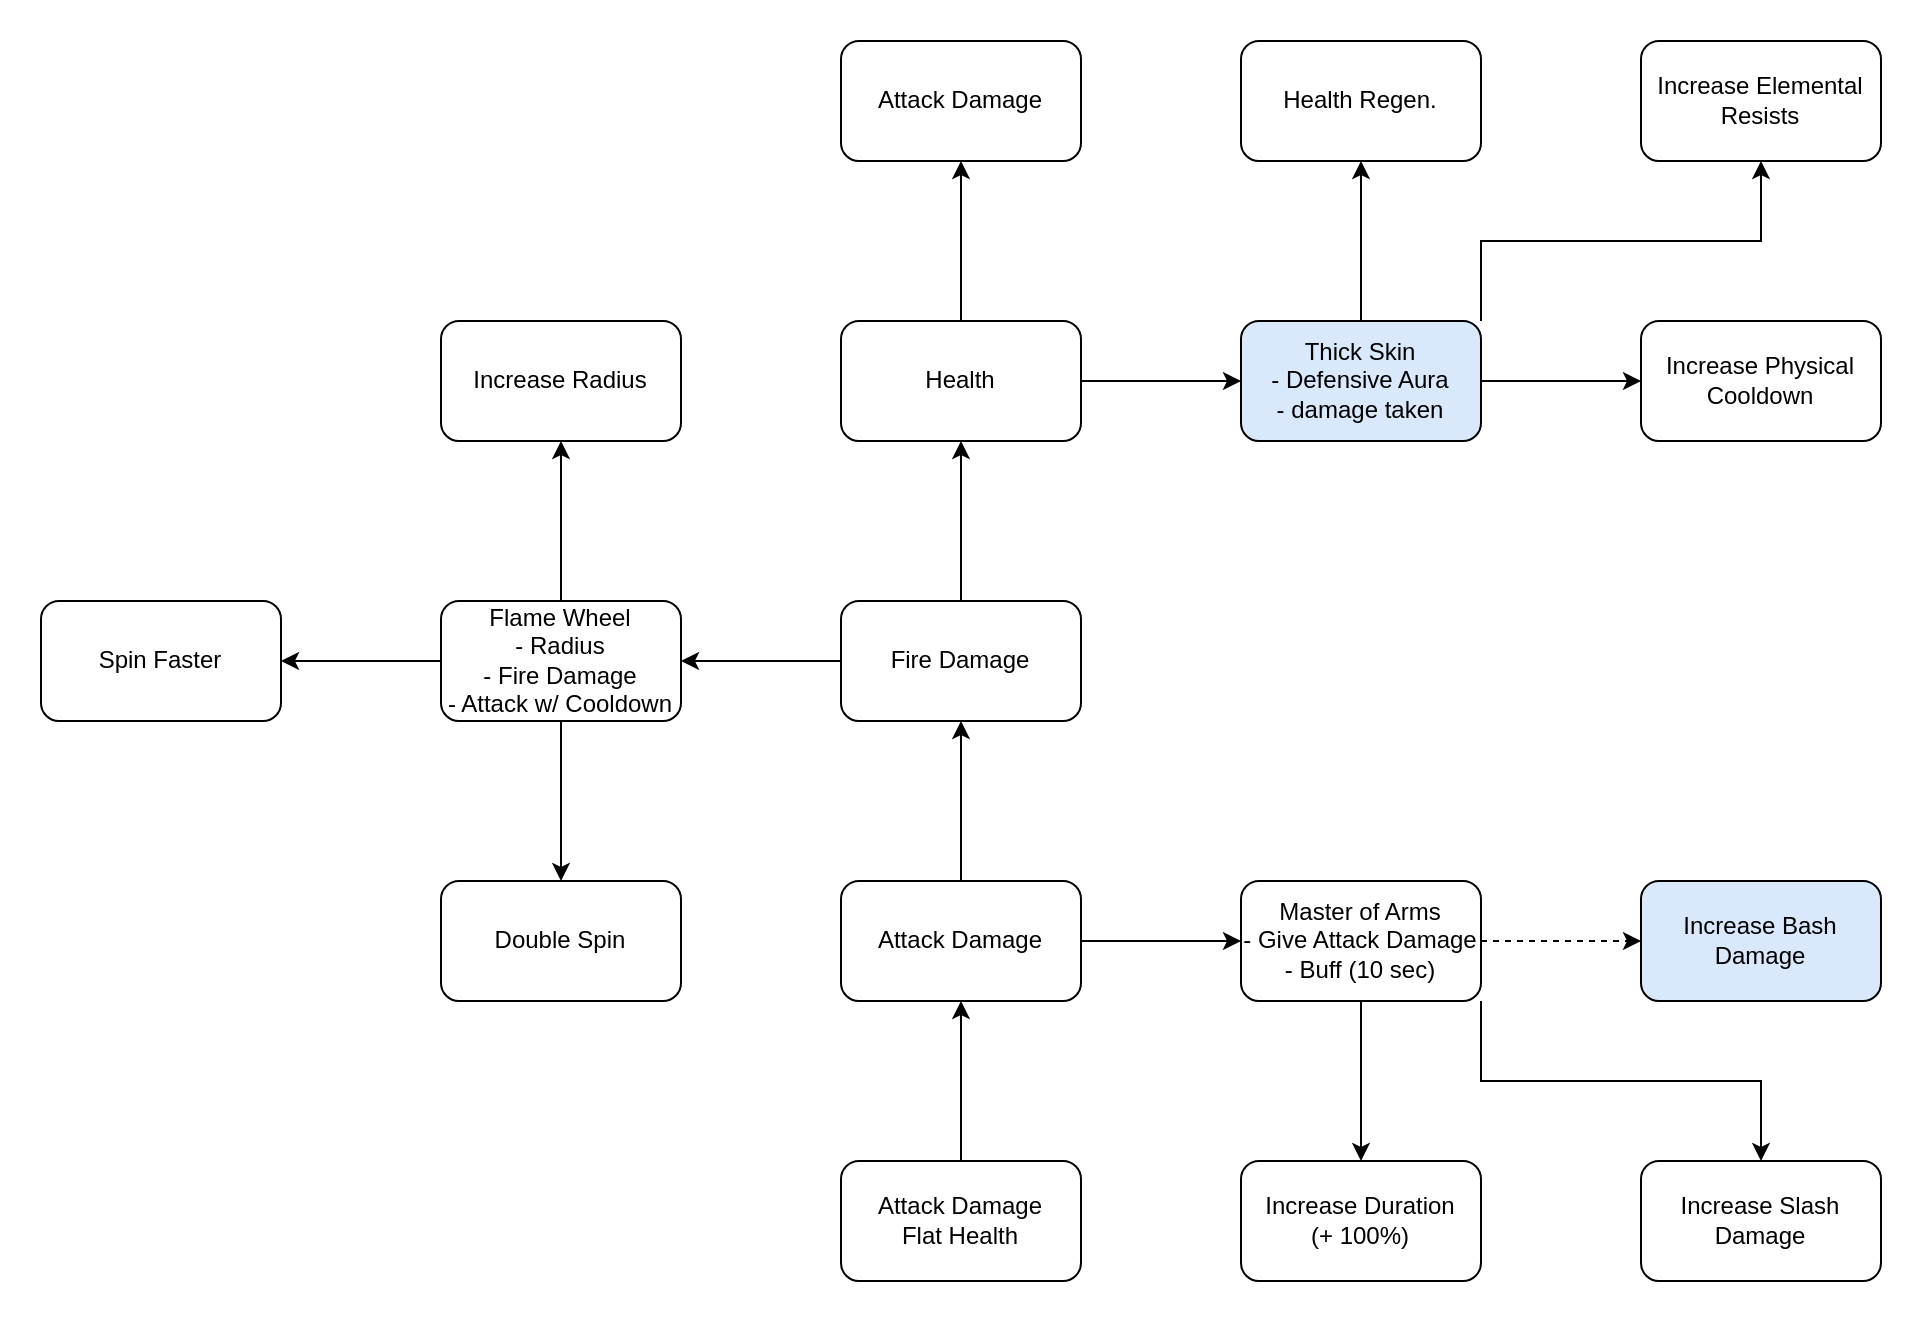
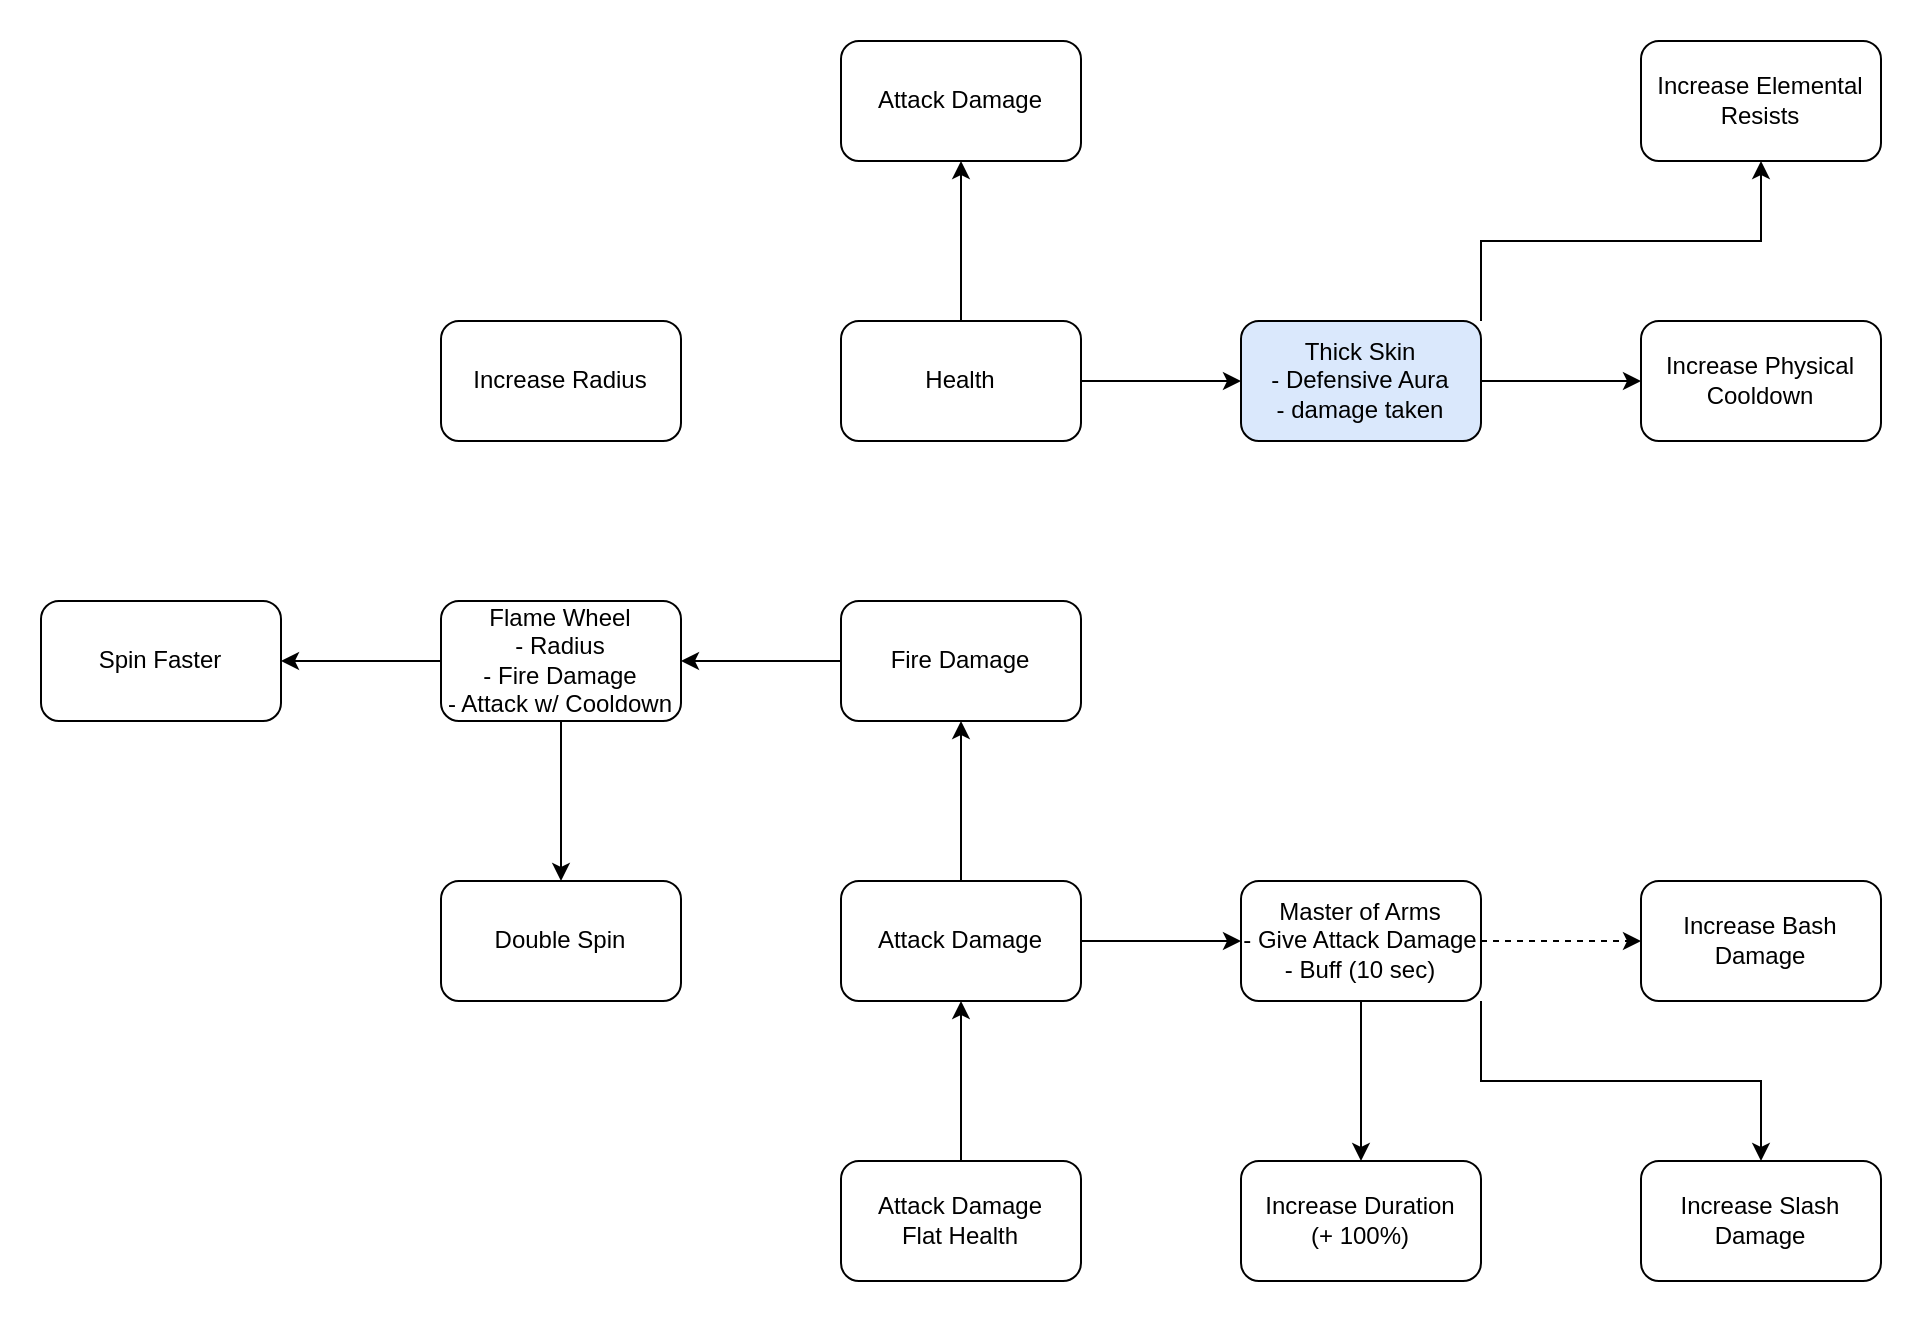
- <mxCell id="34" value="Health Regen." style="rounded=1;whiteSpace=wrap;html=1;fillColor=#FFFFFF;" parent="1" vertex="1"><mxGeometry x="620" y="20" width="120" height="60" as="geometry" /></mxCell>
- <mxCell id="22" value="" style="edgeStyle=orthogonalEdgeStyle;rounded=0;orthogonalLoop=1;jettySize=auto;html=1;" parent="1" source="24" target="34" edge="1"><mxGeometry relative="1" as="geometry" /></mxCell>
- <mxCell id="16" style="edgeStyle=orthogonalEdgeStyle;rounded=0;orthogonalLoop=1;jettySize=auto;html=1;exitX=0.5;exitY=0;exitDx=0;exitDy=0;" parent="1" source="17" target="31" edge="1"><mxGeometry relative="1" as="geometry" /></mxCell>
- <mxCell id="8" style="edgeStyle=orthogonalEdgeStyle;rounded=0;orthogonalLoop=1;jettySize=auto;html=1;" parent="1" source="9" target="20" edge="1"><mxGeometry relative="1" as="geometry" /></mxCell>
- <mxCell id="26" value="Increase Bash Damage" style="rounded=1;whiteSpace=wrap;html=1;fillColor=#dae8fc;" parent="1" vertex="1"><mxGeometry x="820" y="440" width="120" height="60" as="geometry" /></mxCell>
+ <mxCell id="26" value="Increase Bash Damage" style="rounded=1;whiteSpace=wrap;html=1;" parent="1" vertex="1"><mxGeometry x="820" y="440" width="120" height="60" as="geometry" /></mxCell>
